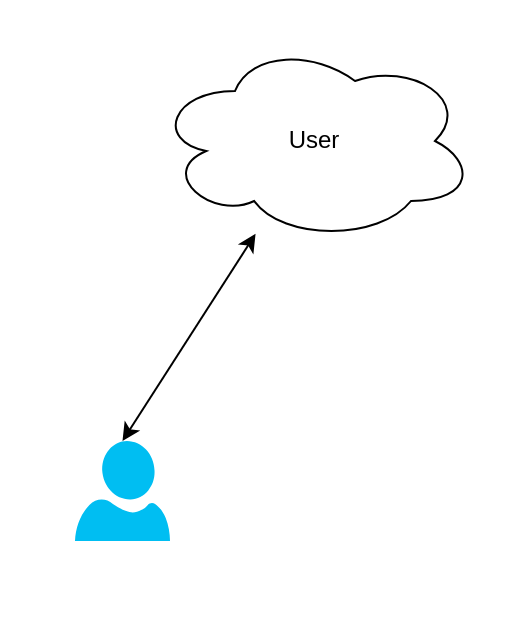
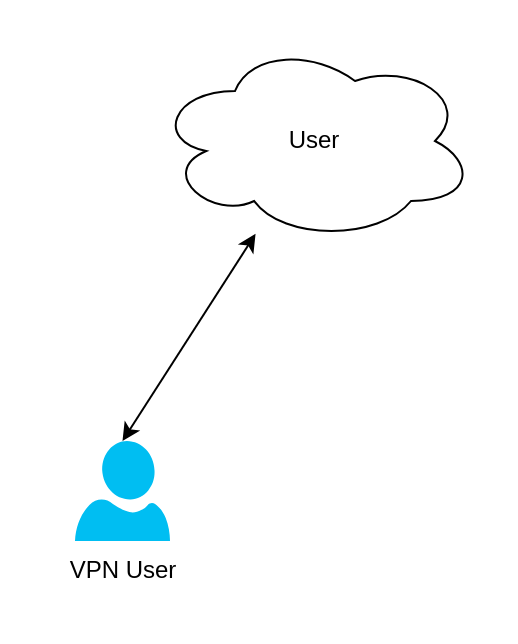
+ <mxCell id="4" value="VPN User" style="text;html=1;align=center;verticalAlign=middle;resizable=0;points=[];autosize=1;strokeColor=none;fillColor=none;" vertex="1" parent="1"><mxGeometry x="20.75" y="270" width="80" height="30" as="geometry" /></mxCell>
